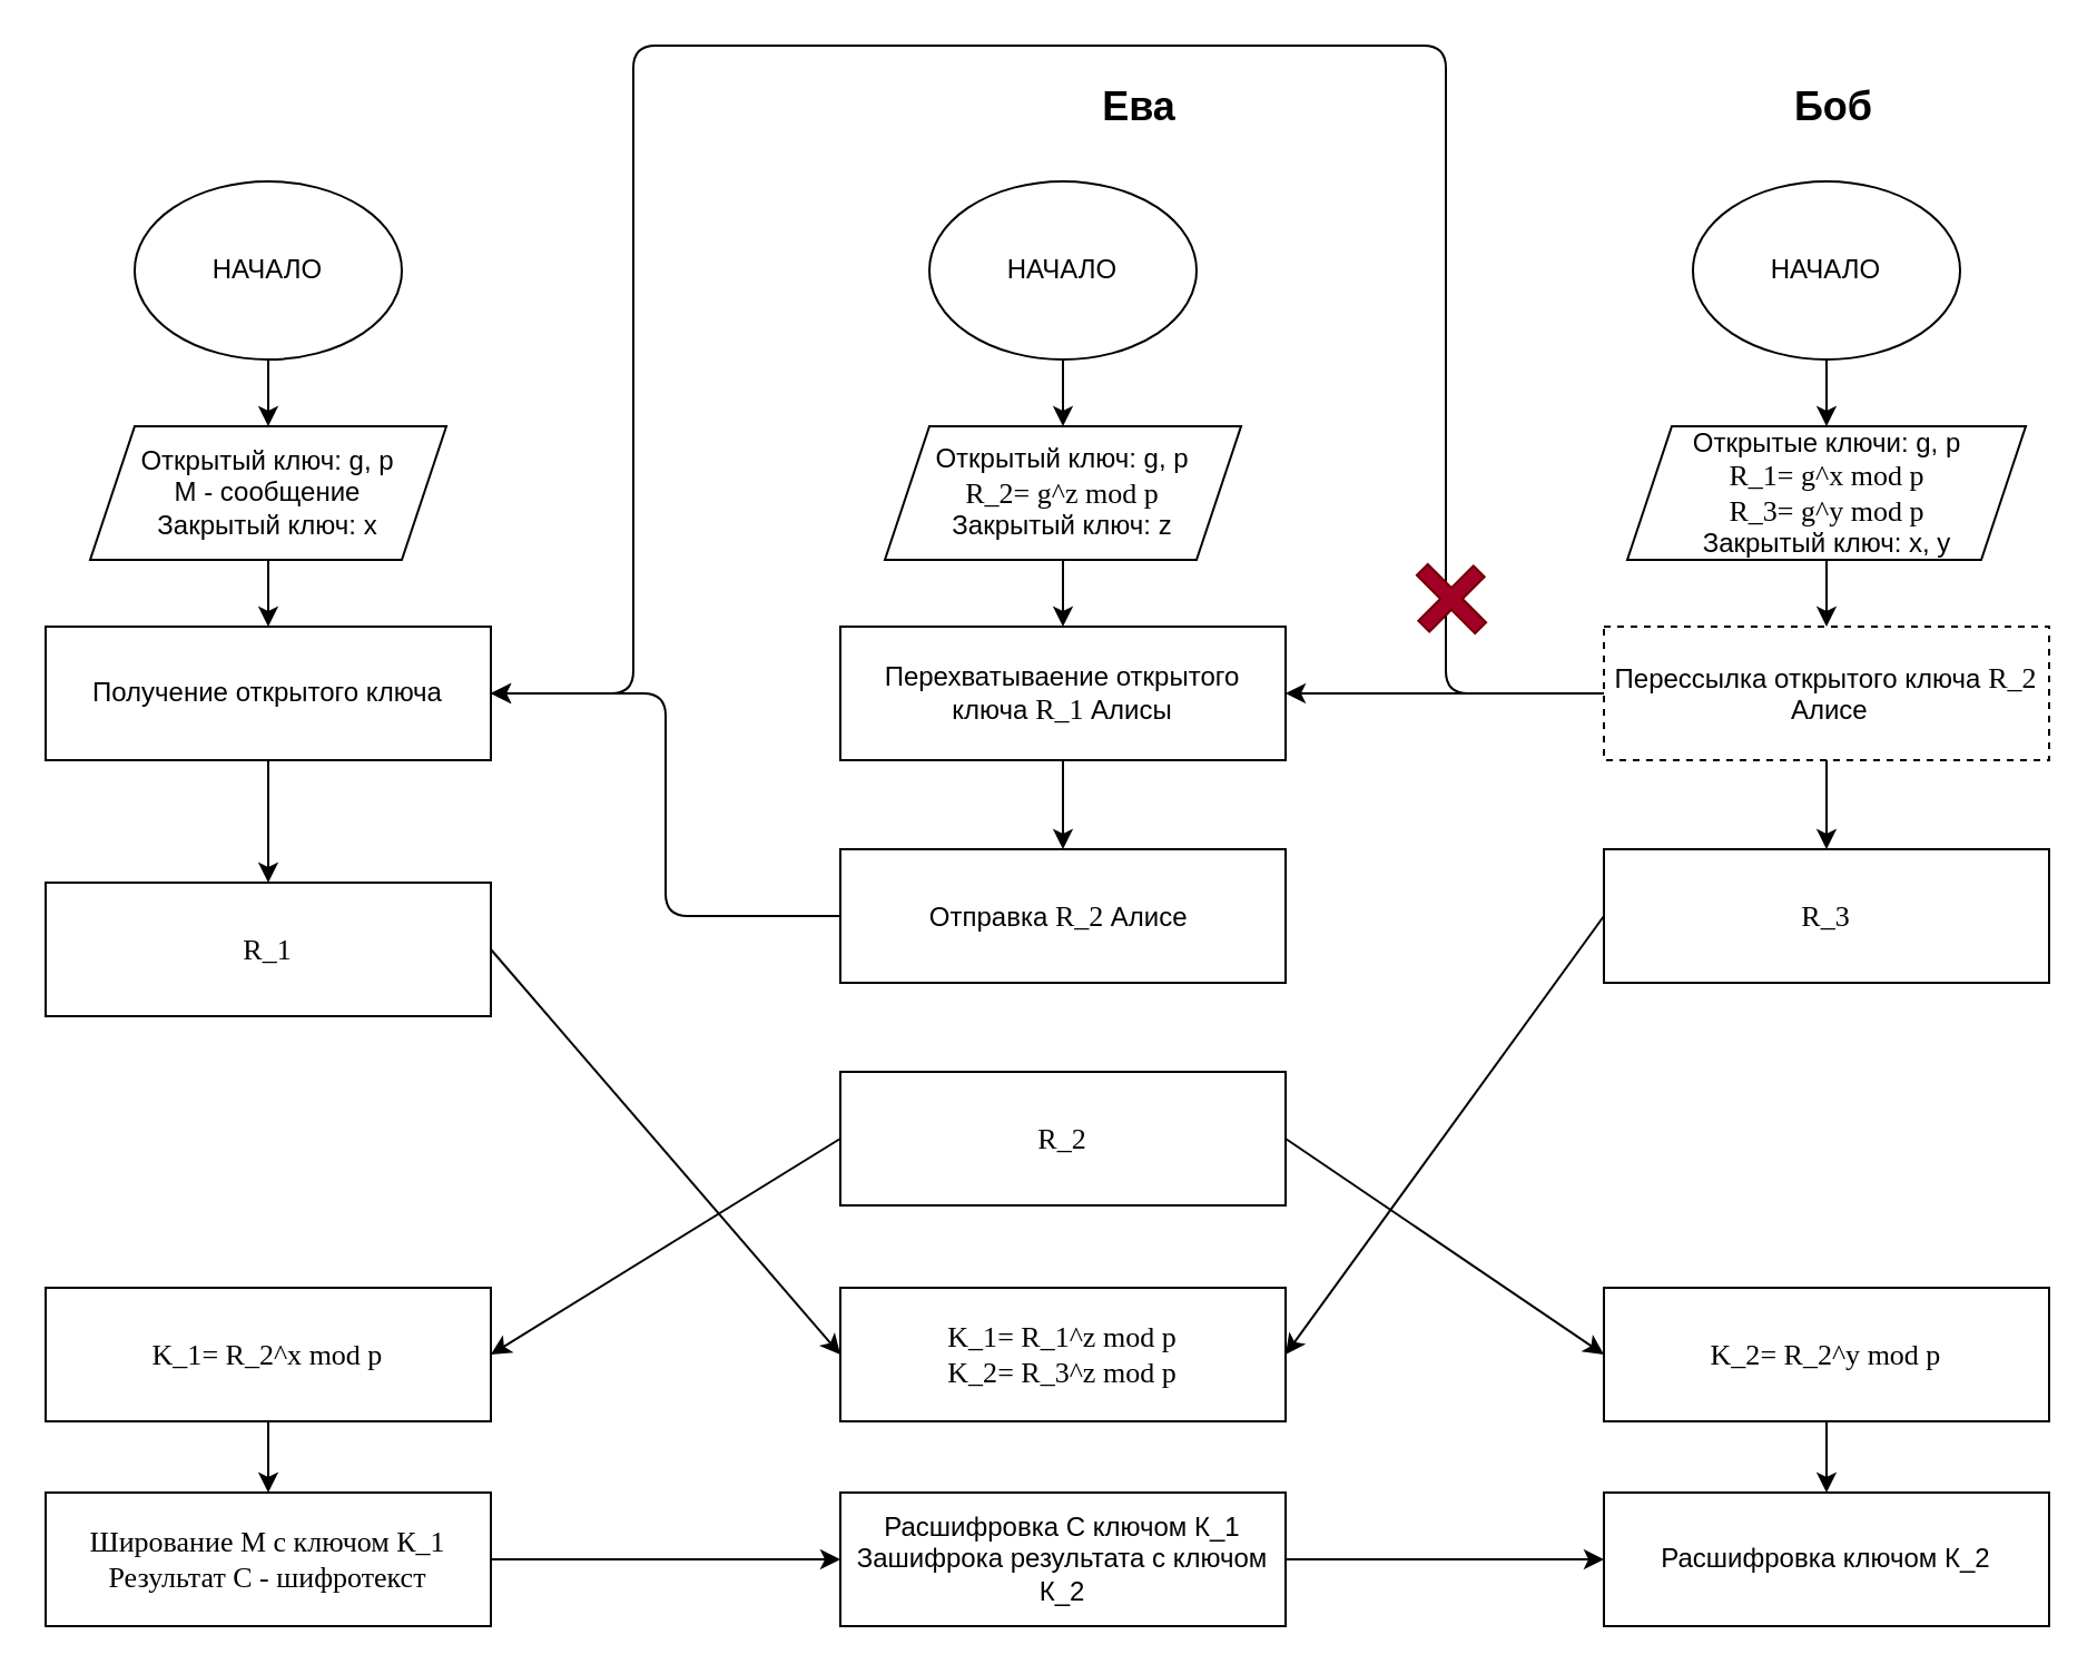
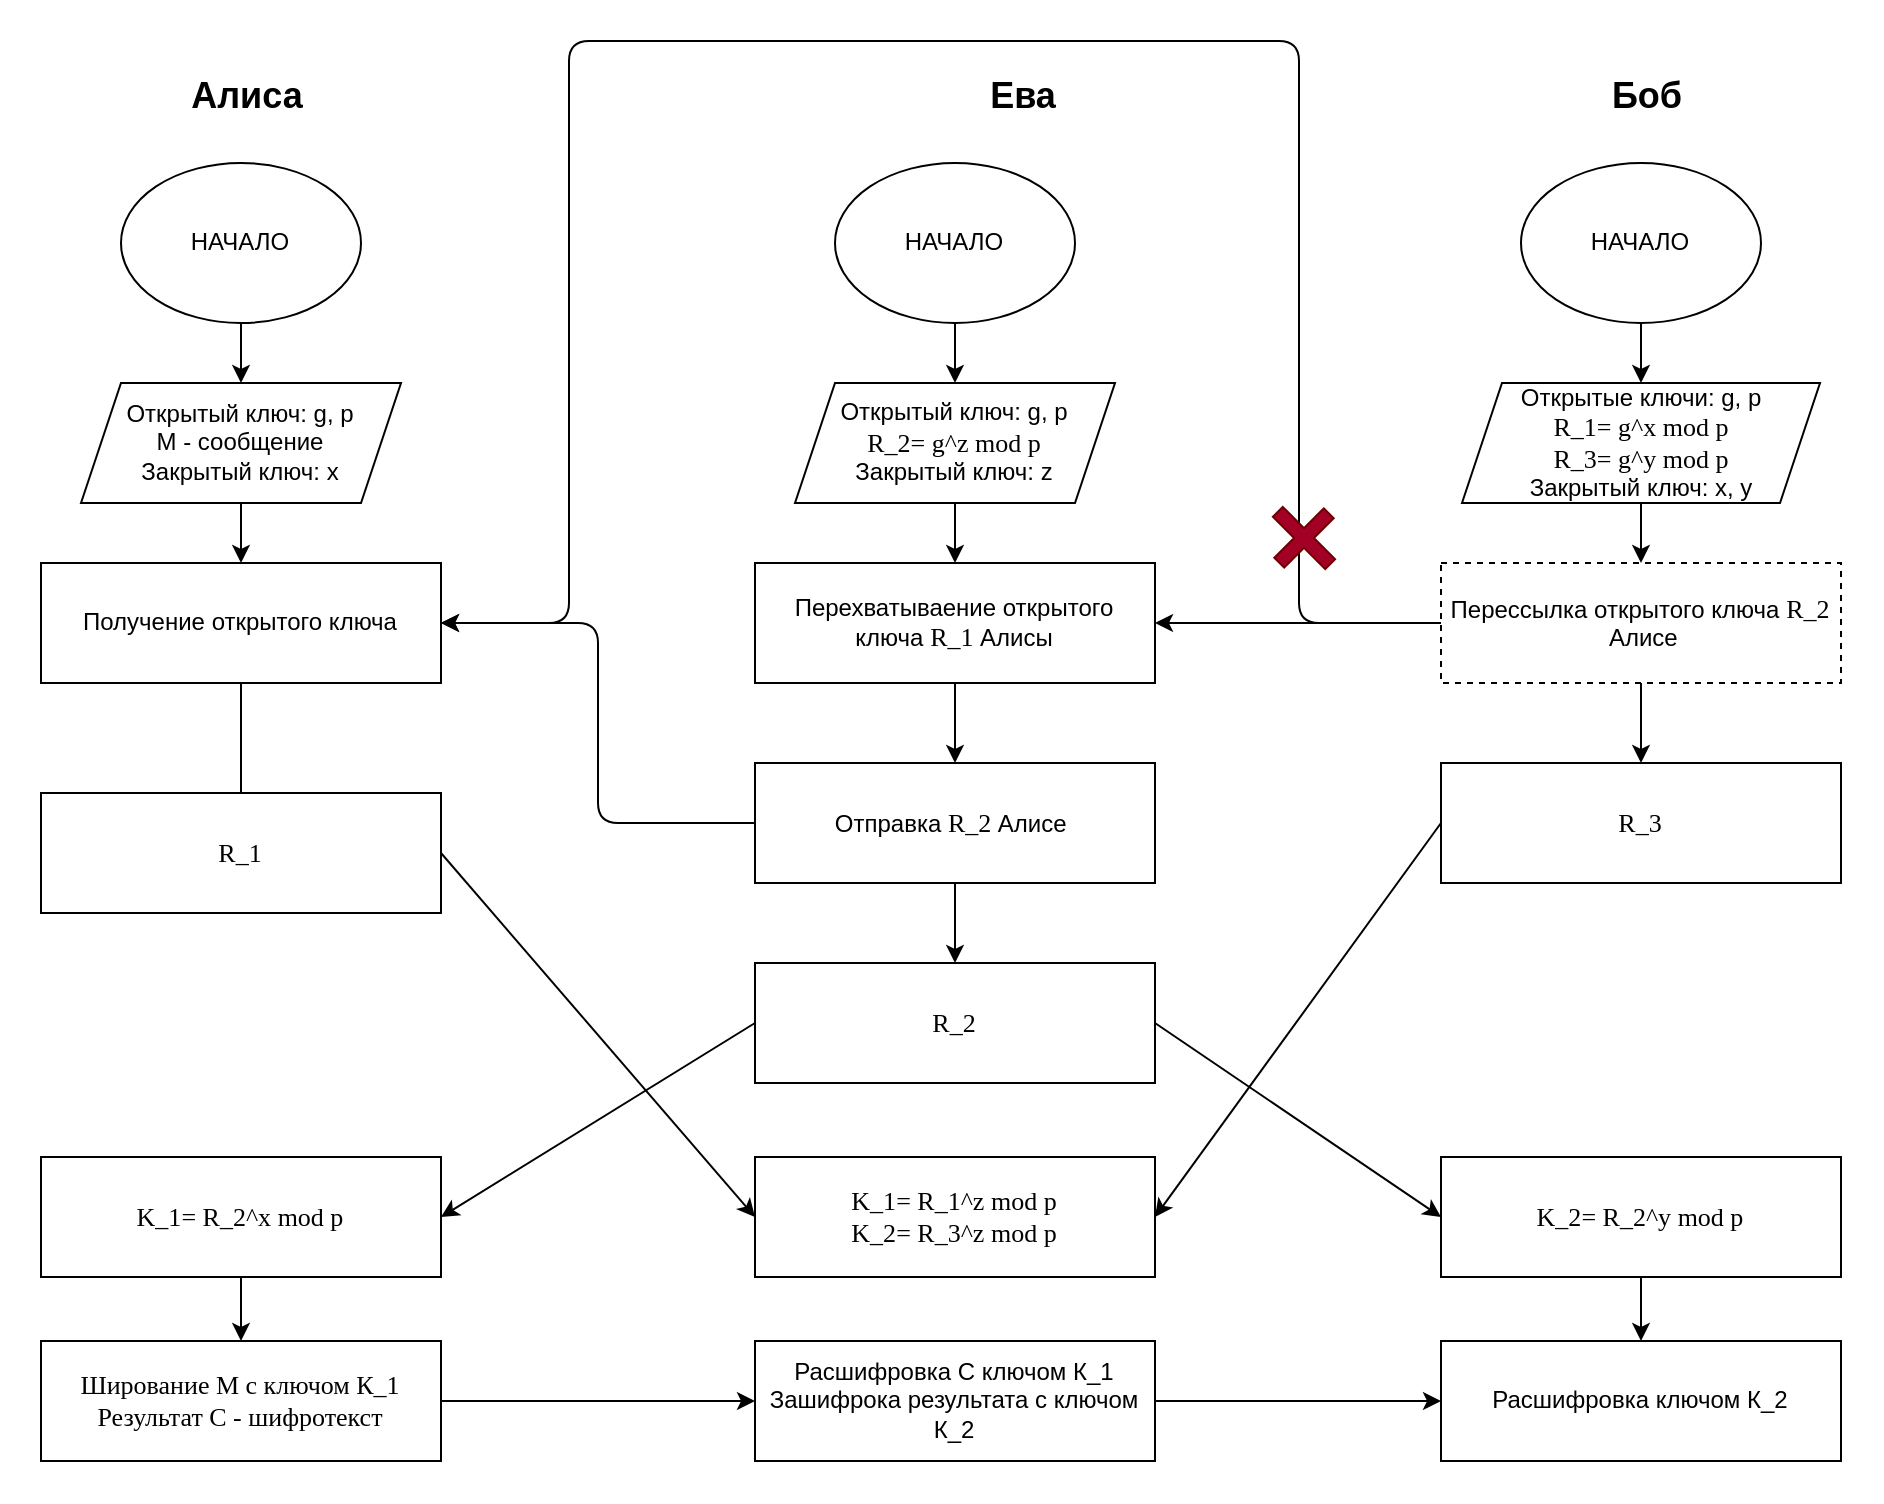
+ <mxCell id="32" value="Алиса" style="text;html=1;align=center;verticalAlign=middle;resizable=0;points=[];autosize=1;fillColor=none;strokeColor=none;fontColor=#000000;labelBackgroundColor=none;fontSize=18;fontStyle=1" parent="1" vertex="1"><mxGeometry x="86" y="31" width="74" height="34" as="geometry" /></mxCell>
- <mxCell id="6" value="" style="edgeStyle=none;html=1;exitX=0.5;exitY=1;exitDx=0;exitDy=0;entryX=0.5;entryY=0;entryDx=0;entryDy=0;fillColor=none;strokeColor=#000000;fontColor=#000000;labelBackgroundColor=none;" parent="1" source="7" target="9" edge="1"><mxGeometry relative="1" as="geometry"><mxPoint x="120" y="351" as="sourcePoint" /><mxPoint x="120" y="371" as="targetPoint" /></mxGeometry></mxCell>
+ <mxCell id="6" value="" style="edgeStyle=none;html=1;exitX=0.5;exitY=1;exitDx=0;exitDy=0;entryX=0.5;entryY=0;entryDx=0;entryDy=0;fillColor=none;strokeColor=#000000;fontColor=#000000;labelBackgroundColor=none;endArrow=none;" parent="1" source="7" target="9" edge="1"><mxGeometry relative="1" as="geometry"><mxPoint x="120" y="351" as="sourcePoint" /><mxPoint x="120" y="371" as="targetPoint" /></mxGeometry></mxCell>
+ <mxCell id="15" value="" style="edgeStyle=none;html=1;exitX=0.5;exitY=1;exitDx=0;exitDy=0;entryX=0.5;entryY=0;entryDx=0;entryDy=0;fillColor=none;strokeColor=#000000;fontColor=#000000;labelBackgroundColor=none;" parent="1" source="18" target="21" edge="1"><mxGeometry relative="1" as="geometry"><mxPoint x="477" y="451" as="sourcePoint" /><mxPoint x="477" y="471" as="targetPoint" /></mxGeometry></mxCell>
